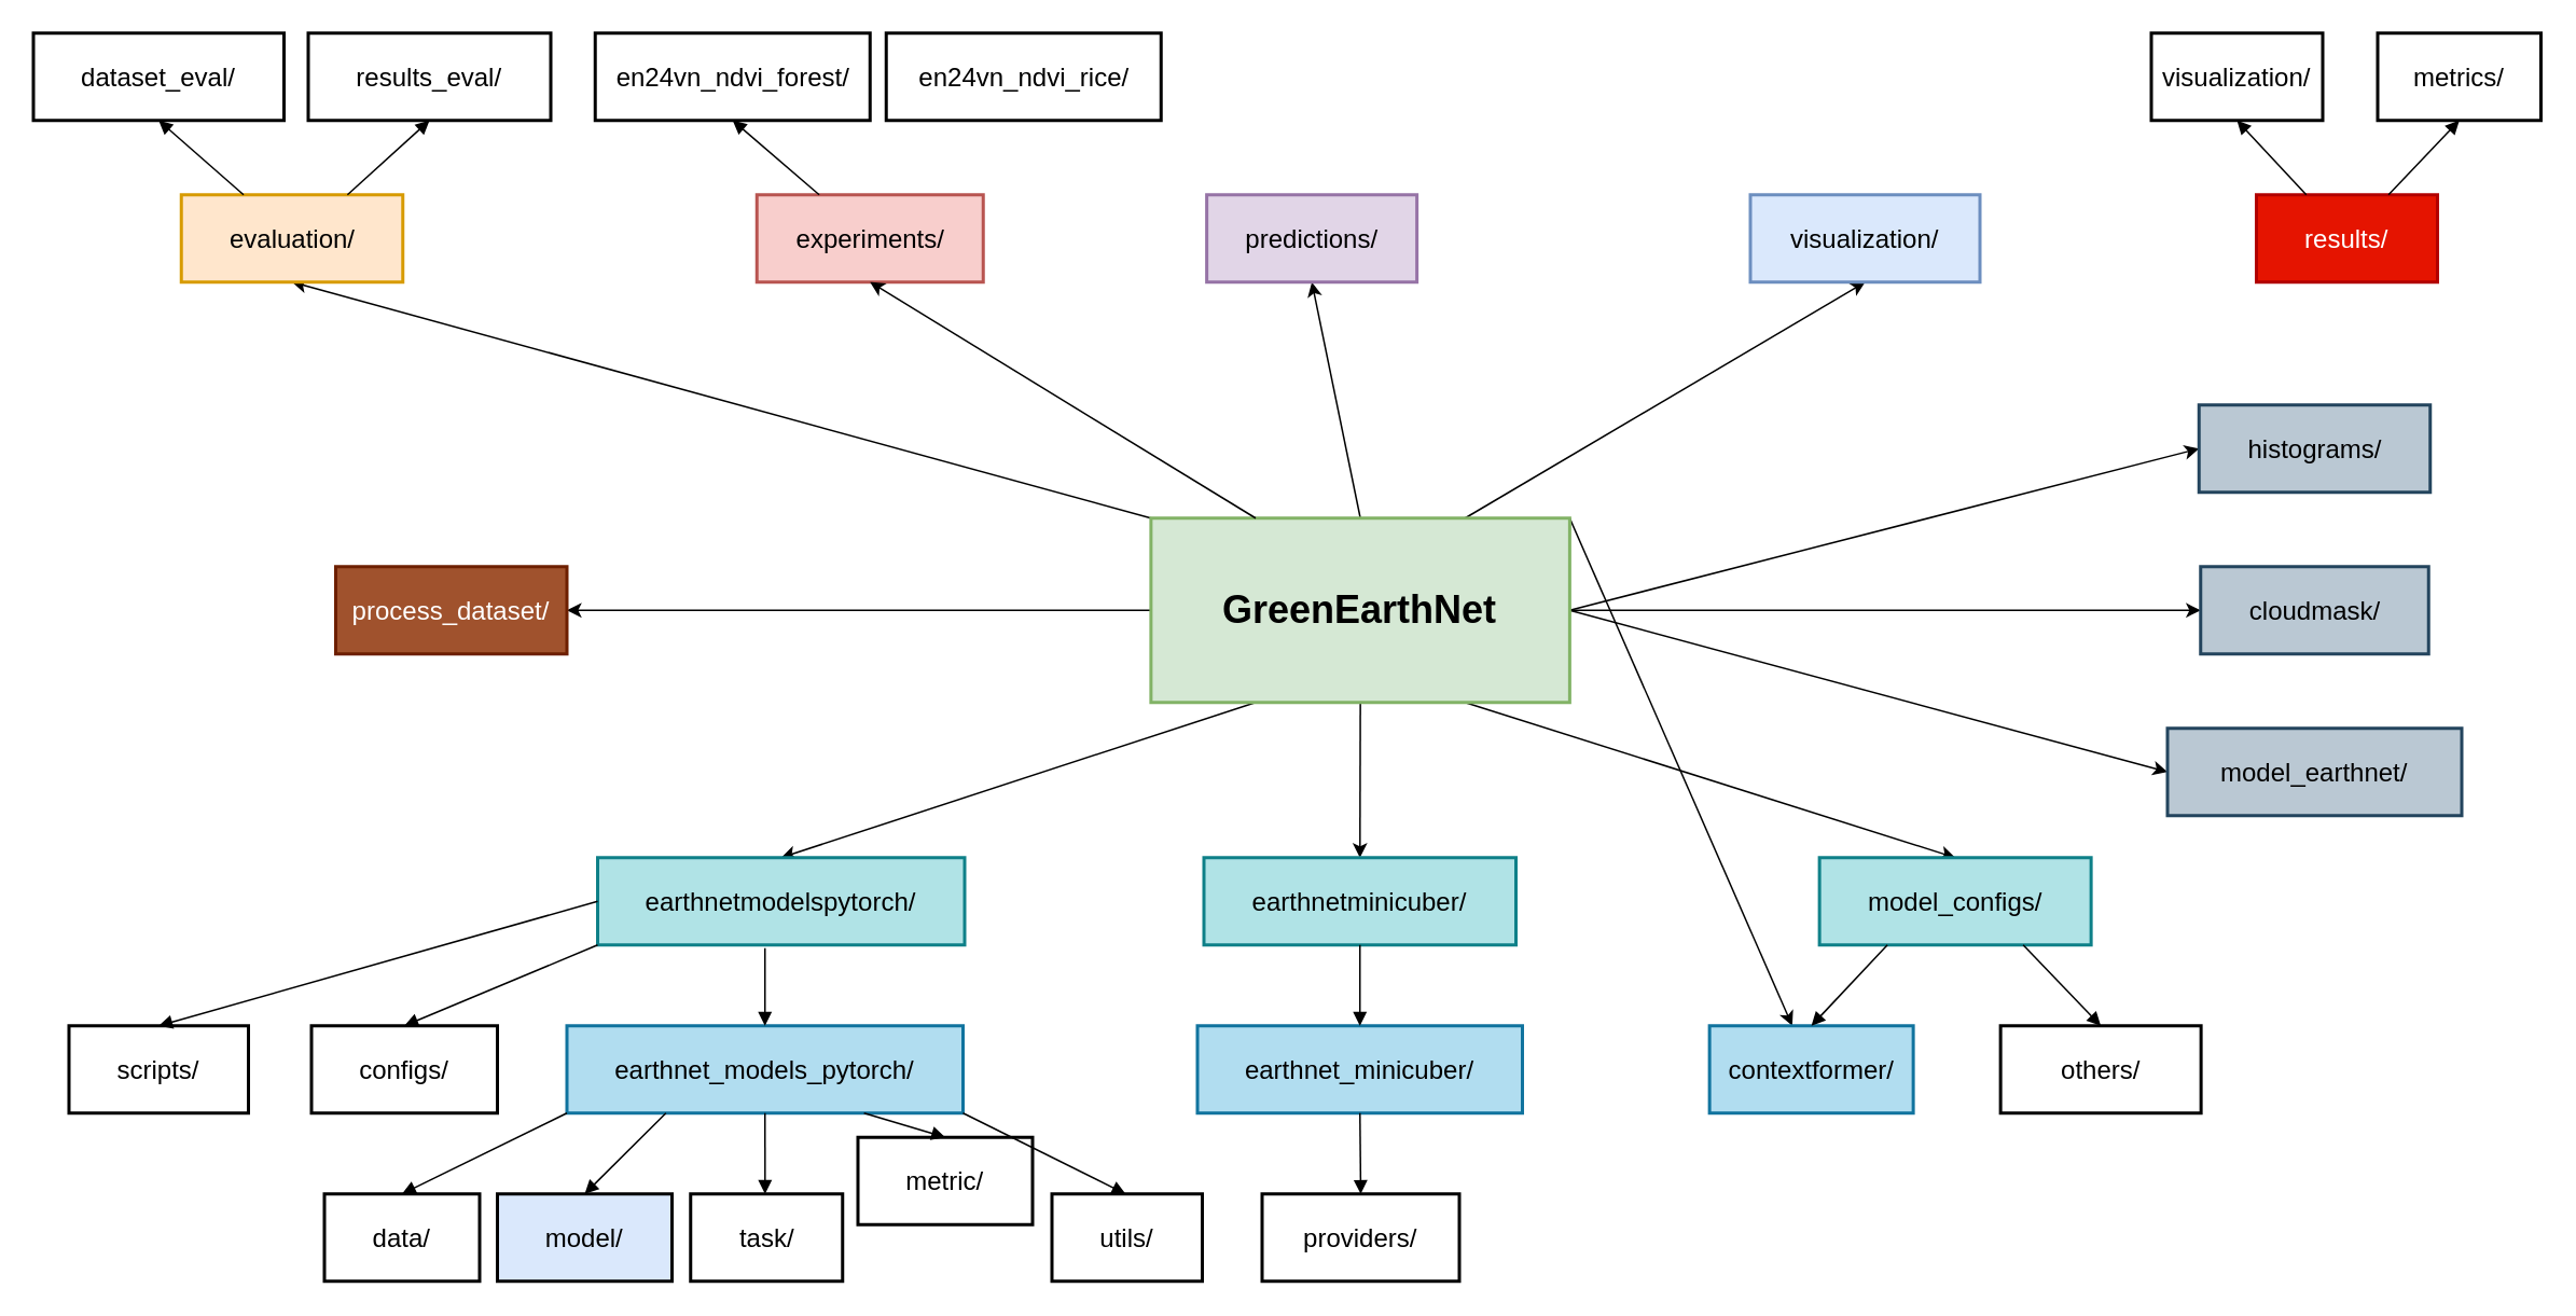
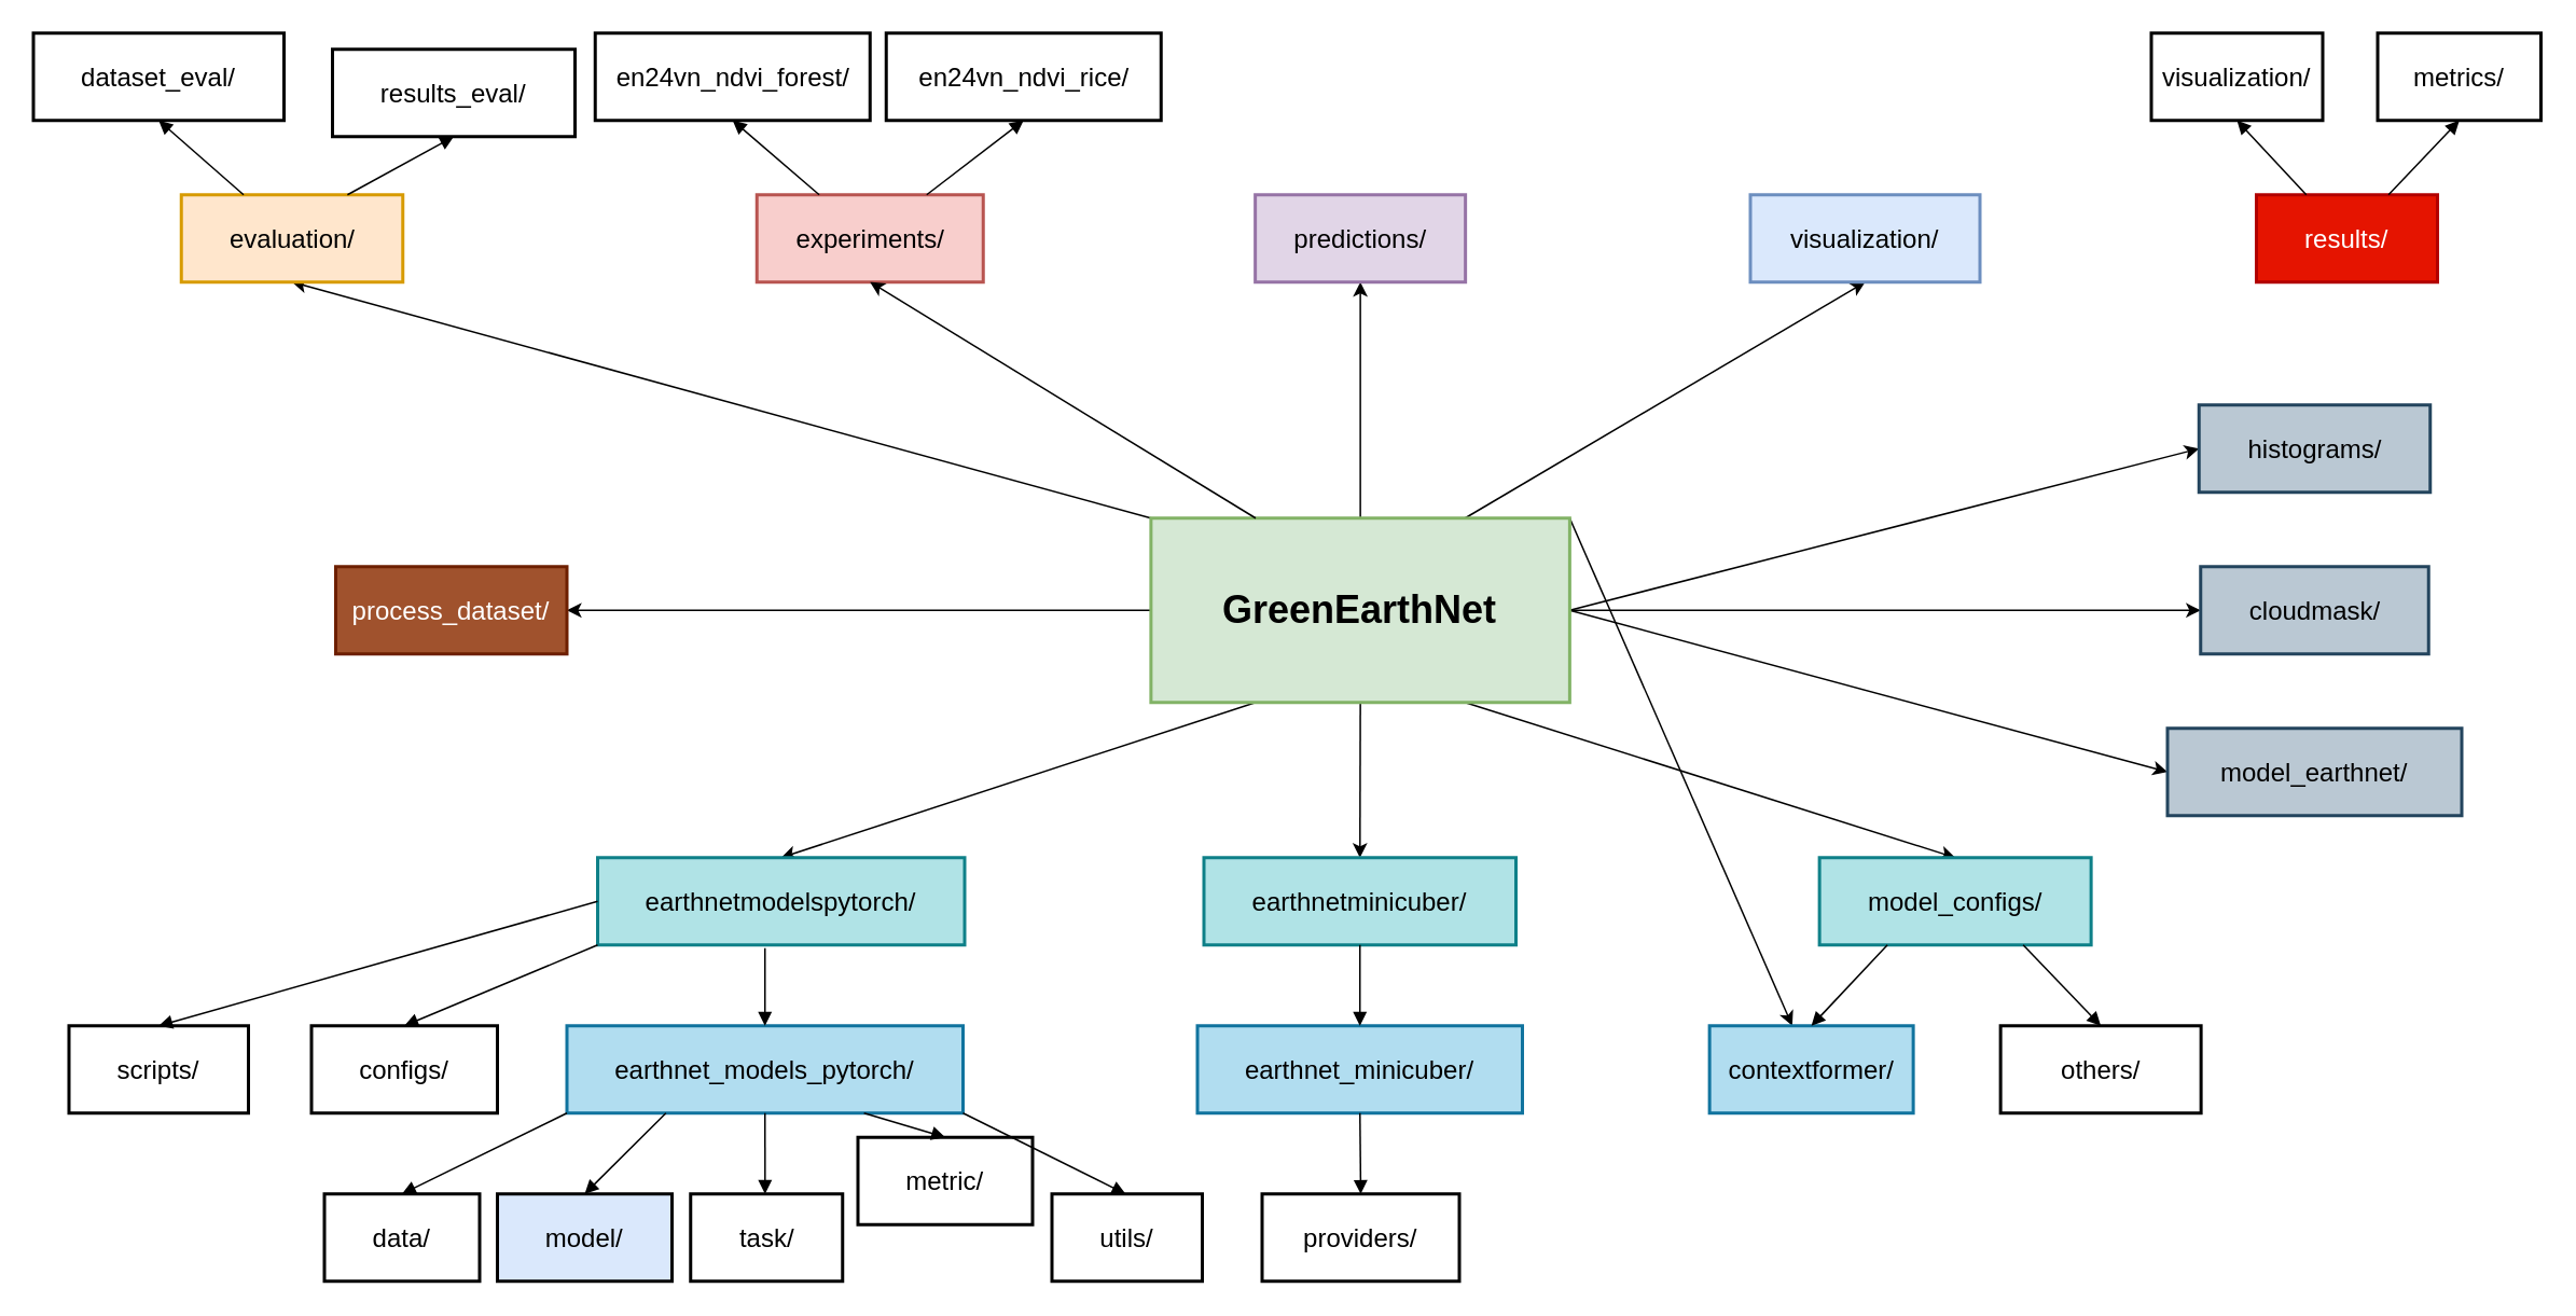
- <mxCell id="36" value="results_eval/" style="whiteSpace=wrap;strokeWidth=2;fontSize=16;" vertex="1" parent="1"><mxGeometry x="190" y="20" width="150" height="54" as="geometry" /></mxCell>
+ <mxCell id="36" value="results_eval/" style="whiteSpace=wrap;strokeWidth=2;fontSize=16;" vertex="1" parent="1"><mxGeometry x="205" y="30" width="150" height="54" as="geometry" /></mxCell>
+ <mxCell id="59" value="" style="curved=1;startArrow=none;endArrow=block;exitX=0.75;exitY=0;entryX=0.5;entryY=1;rounded=0;fontSize=16;exitDx=0;exitDy=0;entryDx=0;entryDy=0;" edge="1" parent="1" source="22" target="41"><mxGeometry relative="1" as="geometry"><Array as="points" /></mxGeometry></mxCell>
- <mxCell id="23" value="predictions/" style="whiteSpace=wrap;strokeWidth=2;fontSize=16;fillColor=#e1d5e7;strokeColor=#9673a6;" vertex="1" parent="1"><mxGeometry x="745.75" y="120" width="130" height="54" as="geometry" /></mxCell>
+ <mxCell id="23" value="predictions/" style="whiteSpace=wrap;strokeWidth=2;fontSize=16;fillColor=#e1d5e7;strokeColor=#9673a6;" vertex="1" parent="1"><mxGeometry x="775.75" y="120" width="130" height="54" as="geometry" /></mxCell>
